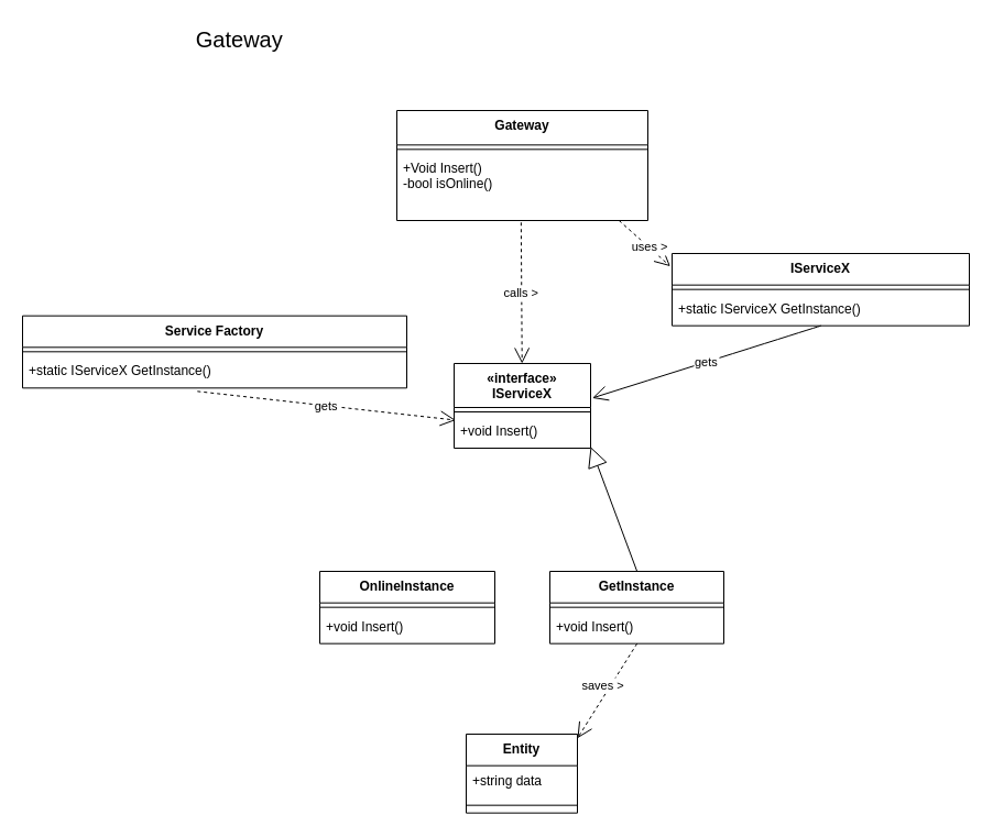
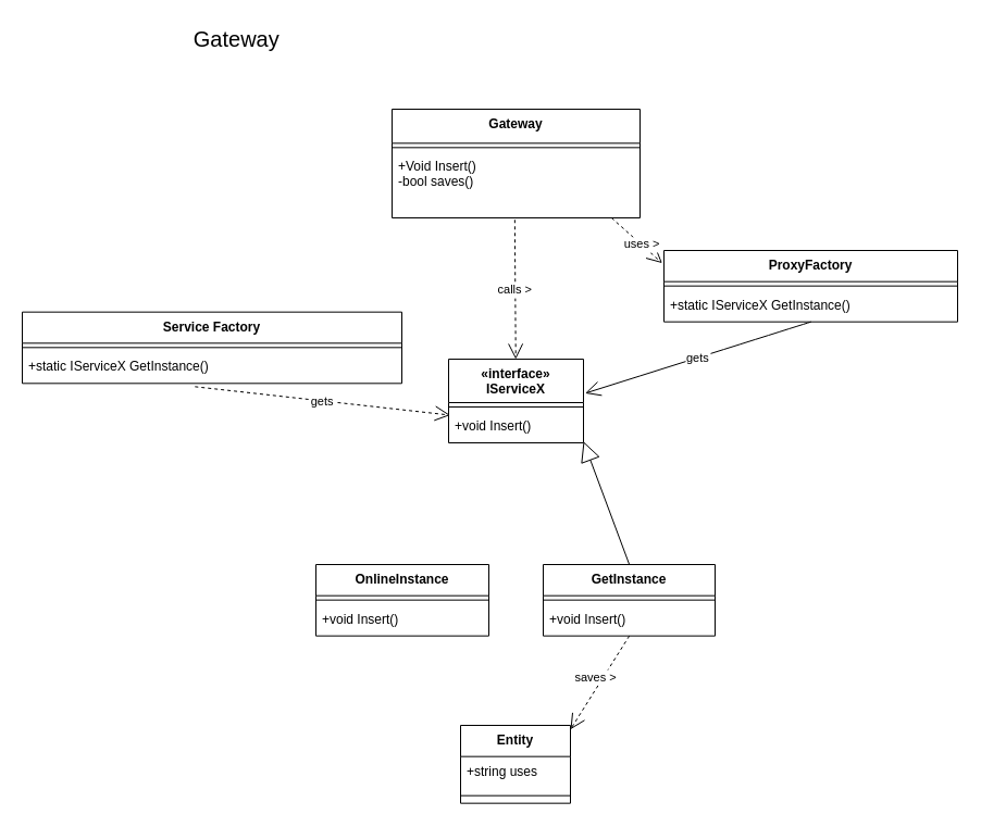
- <mxCell id="4" value="+Void Insert()&#10;-bool isOnline()" style="text;strokeColor=none;fillColor=none;align=left;verticalAlign=top;spacingLeft=4;spacingRight=4;overflow=hidden;rotatable=0;points=[[0,0.5],[1,0.5]];portConstraint=eastwest;" parent="2" vertex="1"><mxGeometry y="39.327" width="228" height="60.67" as="geometry" /></mxCell>
+ <mxCell id="4" value="+Void Insert()&#10;-bool saves()" style="text;strokeColor=none;fillColor=none;align=left;verticalAlign=top;spacingLeft=4;spacingRight=4;overflow=hidden;rotatable=0;points=[[0,0.5],[1,0.5]];portConstraint=eastwest;" parent="2" vertex="1"><mxGeometry y="39.327" width="228" height="60.67" as="geometry" /></mxCell>
- <mxCell id="17" value="IServiceX" style="swimlane;fontStyle=1;align=center;verticalAlign=top;childLayout=stackLayout;horizontal=1;startSize=28.662;horizontalStack=0;resizeParent=1;resizeParentMax=0;resizeLast=0;collapsible=0;marginBottom=0;" parent="1" vertex="1"><mxGeometry x="610" y="230" width="270" height="65.662" as="geometry" /></mxCell>
+ <mxCell id="17" value="ProxyFactory" style="swimlane;fontStyle=1;align=center;verticalAlign=top;childLayout=stackLayout;horizontal=1;startSize=28.662;horizontalStack=0;resizeParent=1;resizeParentMax=0;resizeLast=0;collapsible=0;marginBottom=0;" parent="1" vertex="1"><mxGeometry x="610" y="230" width="270" height="65.662" as="geometry" /></mxCell>
- <mxCell id="15" value="+string data" style="text;strokeColor=none;fillColor=none;align=left;verticalAlign=top;spacingLeft=4;spacingRight=4;overflow=hidden;rotatable=0;points=[[0,0.5],[1,0.5]];portConstraint=eastwest;" parent="14" vertex="1"><mxGeometry y="28.662" width="101" height="29" as="geometry" /></mxCell>
+ <mxCell id="15" value="+string uses" style="text;strokeColor=none;fillColor=none;align=left;verticalAlign=top;spacingLeft=4;spacingRight=4;overflow=hidden;rotatable=0;points=[[0,0.5],[1,0.5]];portConstraint=eastwest;" parent="14" vertex="1"><mxGeometry y="28.662" width="101" height="29" as="geometry" /></mxCell>
